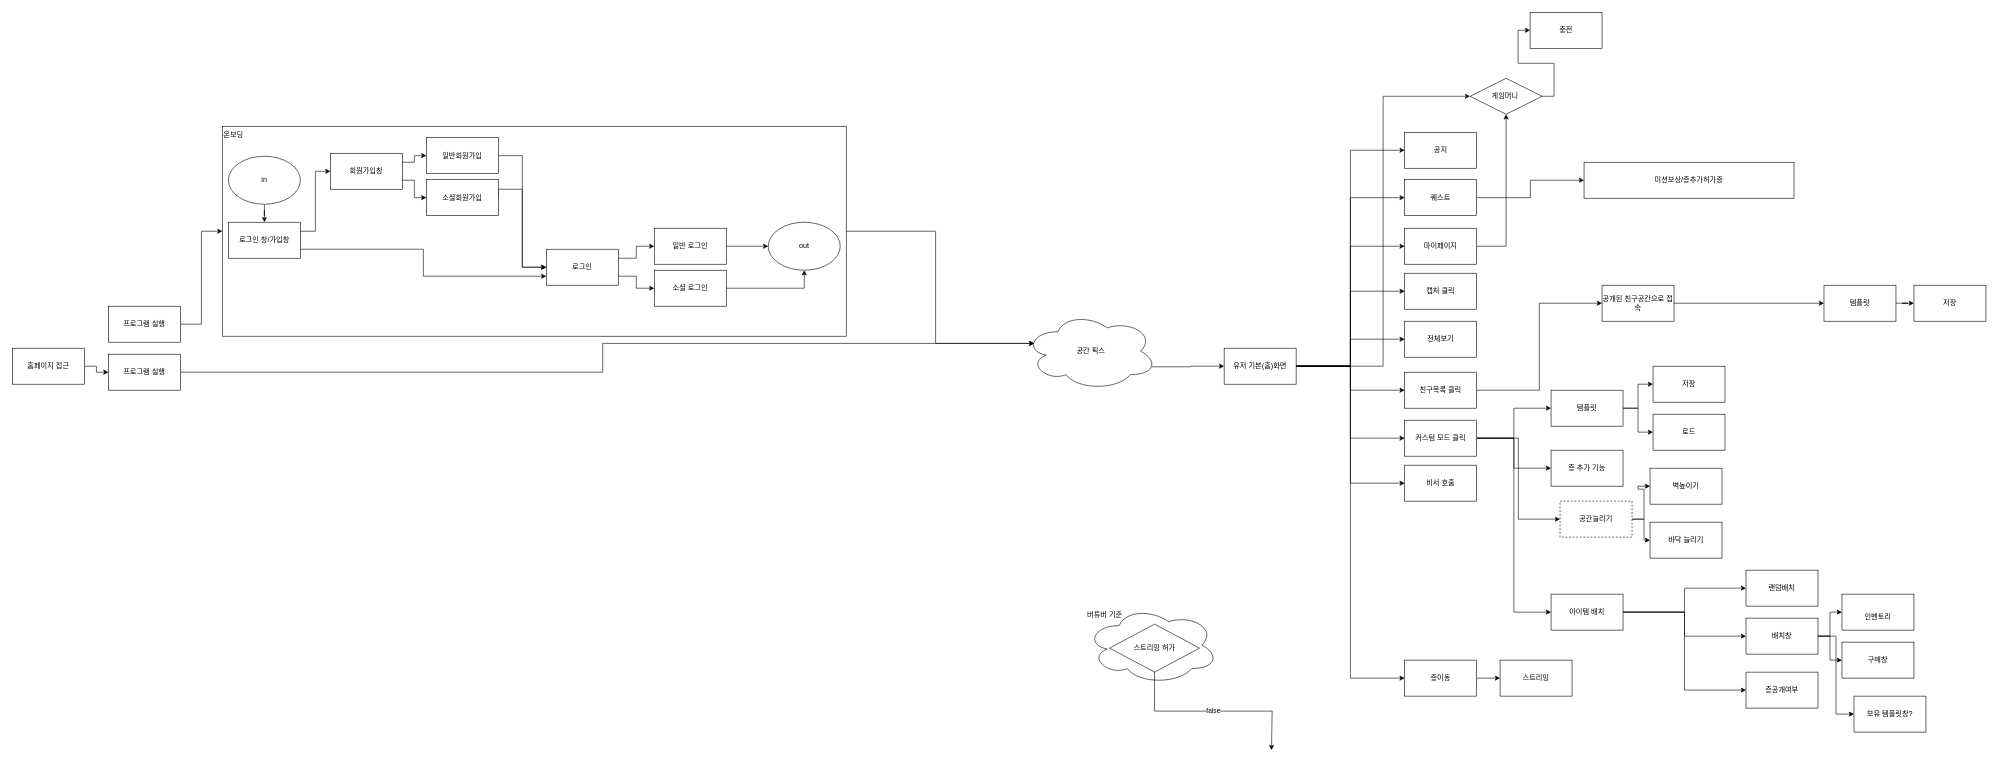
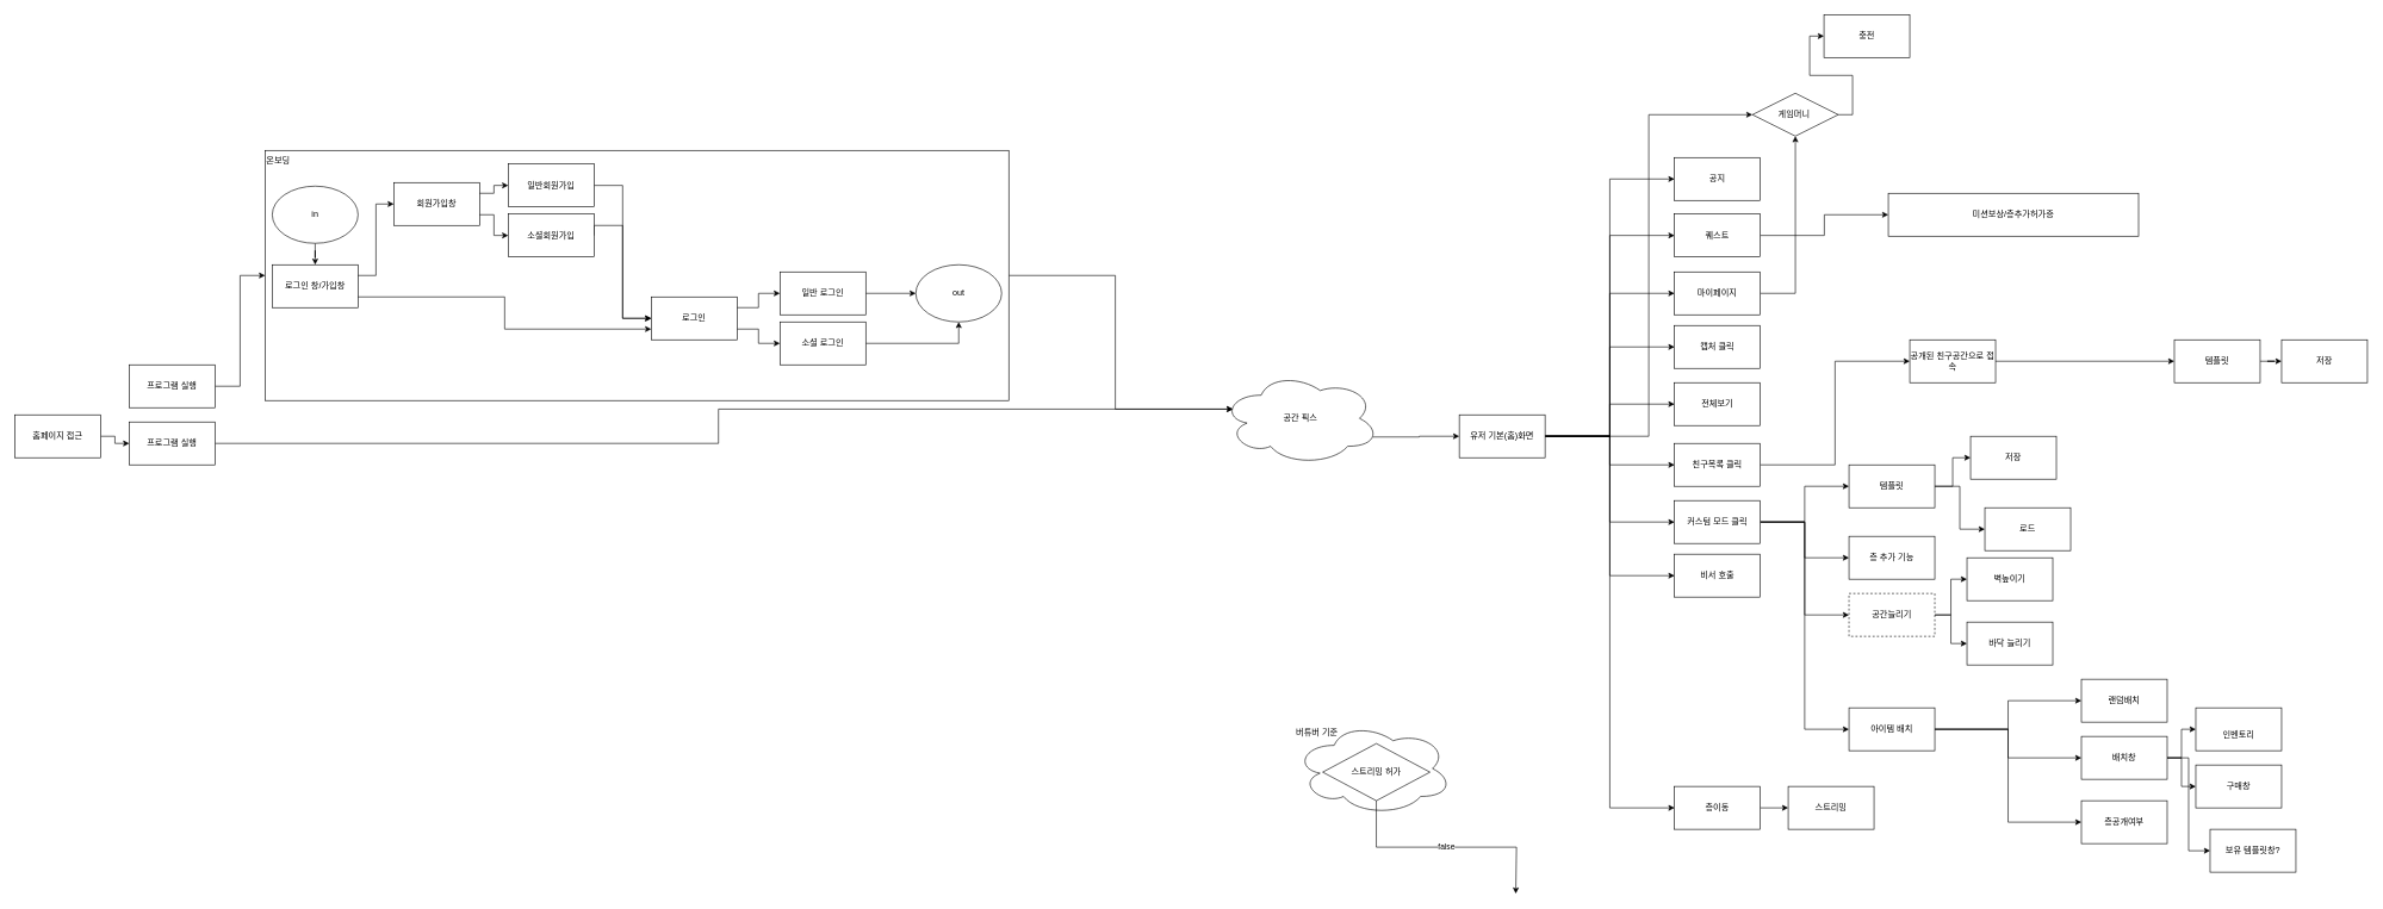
- <mxCell id="73" value="로드" style="rounded=0;whiteSpace=wrap;html=1;" vertex="1" parent="1"><mxGeometry x="2755" y="690" width="120" height="60" as="geometry" /></mxCell>
+ <mxCell id="73" value="로드" style="rounded=0;whiteSpace=wrap;html=1;" vertex="1" parent="1"><mxGeometry x="2775" y="710" width="120" height="60" as="geometry" /></mxCell>
- <mxCell id="85" value="공간늘리기" style="rounded=0;whiteSpace=wrap;html=1;dashed=1;" vertex="1" parent="1"><mxGeometry x="2600" y="835" width="120" height="60" as="geometry" /></mxCell>
+ <mxCell id="85" value="공간늘리기" style="rounded=0;whiteSpace=wrap;html=1;dashed=1;" vertex="1" parent="1"><mxGeometry x="2585" y="830" width="120" height="60" as="geometry" /></mxCell>
